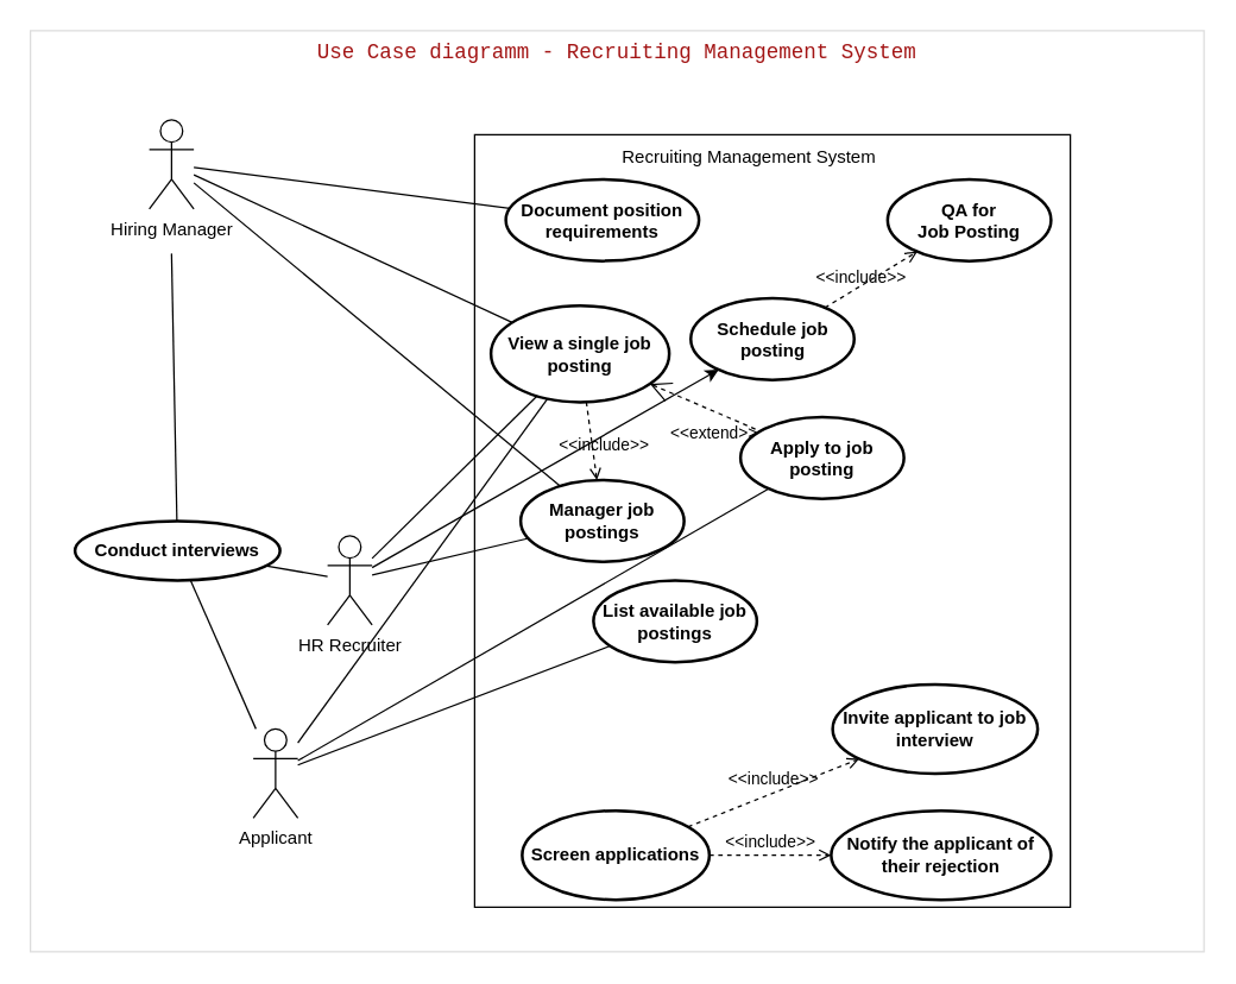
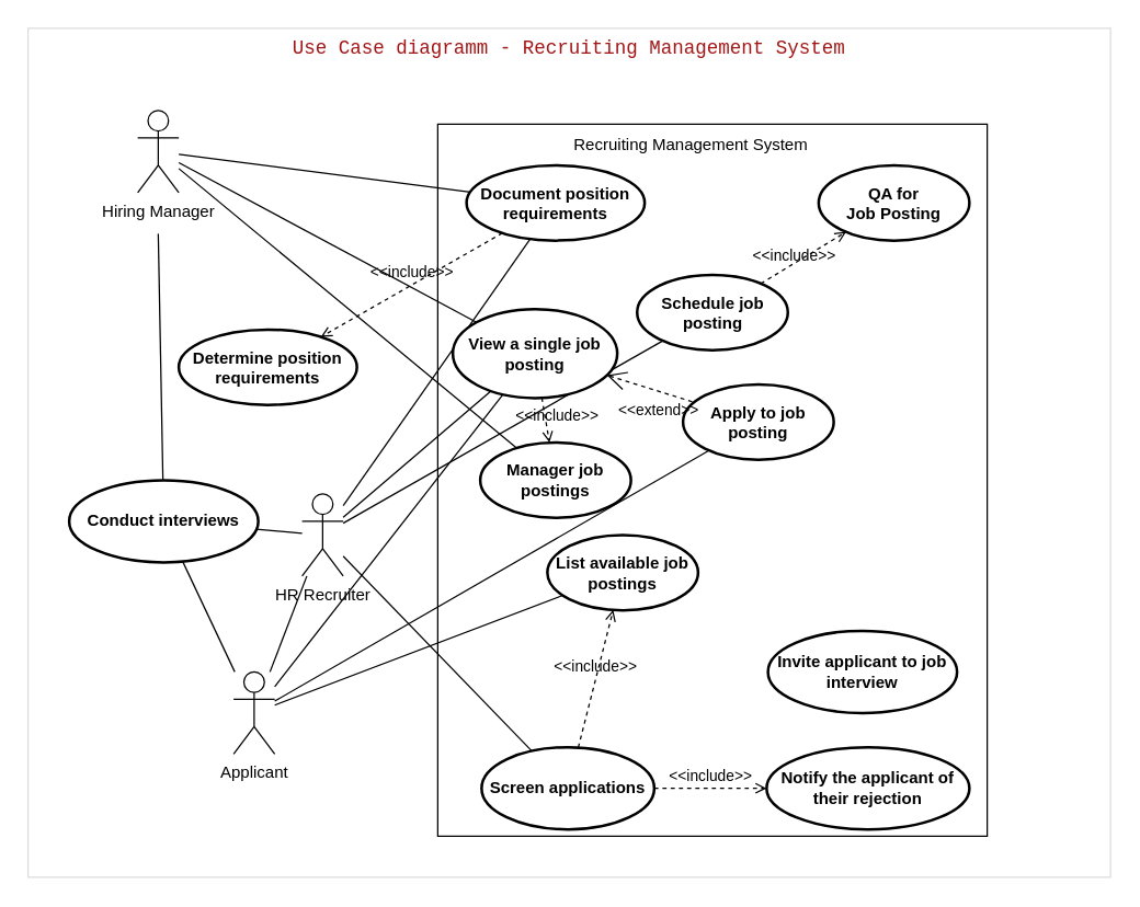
+ <mxCell id="17" value="&amp;lt;&amp;lt;include&amp;gt;&amp;gt;" style="edgeStyle=none;html=1;endArrow=open;verticalAlign=bottom;dashed=1;labelBackgroundColor=none;rounded=0;" parent="1" source="16" target="8" edge="1"><mxGeometry width="160" relative="1" as="geometry"><mxPoint x="320" y="350" as="sourcePoint" /><mxPoint x="480" y="350" as="targetPoint" /></mxGeometry></mxCell>
- <mxCell id="27" value="View a single job posting" style="shape=ellipse;html=1;strokeWidth=2;fontStyle=1;whiteSpace=wrap;align=center;perimeter=ellipsePerimeter;" parent="1" vertex="1"><mxGeometry x="330" y="205" width="120" height="65" as="geometry" /></mxCell>
+ <mxCell id="27" value="View a single job posting" style="shape=ellipse;html=1;strokeWidth=2;fontStyle=1;whiteSpace=wrap;align=center;perimeter=ellipsePerimeter;" parent="1" vertex="1"><mxGeometry x="330" y="225" width="120" height="65" as="geometry" /></mxCell>
- <mxCell id="5" value="" style="endArrow=classic;html=1;rounded=0;" parent="1" source="23" target="14" edge="1"><mxGeometry width="50" height="50" relative="1" as="geometry"><mxPoint x="489" y="350" as="sourcePoint" /><mxPoint x="539" y="300" as="targetPoint" /></mxGeometry></mxCell>
+ <mxCell id="5" value="" style="endArrow=none;html=1;rounded=0;" parent="1" source="23" target="14" edge="1"><mxGeometry width="50" height="50" relative="1" as="geometry"><mxPoint x="489" y="350" as="sourcePoint" /><mxPoint x="539" y="300" as="targetPoint" /></mxGeometry></mxCell>
+ <mxCell id="8" value="Determine position requirements" style="shape=ellipse;html=1;strokeWidth=2;fontStyle=1;whiteSpace=wrap;align=center;perimeter=ellipsePerimeter;" parent="1" vertex="1"><mxGeometry x="130" y="240" width="130" height="55" as="geometry" /></mxCell>
+ <mxCell id="6" value="" style="endArrow=none;html=1;rounded=0;" parent="1" source="23" target="16" edge="1"><mxGeometry width="50" height="50" relative="1" as="geometry"><mxPoint x="229" y="203" as="sourcePoint" /><mxPoint x="374" y="236" as="targetPoint" /></mxGeometry></mxCell>
- <mxCell id="7" value="" style="endArrow=none;html=1;rounded=0;" parent="1" source="23" target="40" edge="1"><mxGeometry width="50" height="50" relative="1" as="geometry"><mxPoint x="229" y="206" as="sourcePoint" /><mxPoint x="442" y="295" as="targetPoint" /></mxGeometry></mxCell>
+ <mxCell id="7" value="" style="endArrow=none;html=1;rounded=0;" parent="1" source="23" target="22" edge="1"><mxGeometry width="50" height="50" relative="1" as="geometry"><mxPoint x="229" y="206" as="sourcePoint" /><mxPoint x="442" y="295" as="targetPoint" /></mxGeometry></mxCell>
- <mxCell id="9" value="Conduct interviews " style="shape=ellipse;html=1;strokeWidth=2;fontStyle=1;whiteSpace=wrap;align=center;perimeter=ellipsePerimeter;" parent="1" vertex="1"><mxGeometry x="50" y="350" width="138" height="40" as="geometry" /></mxCell>
+ <mxCell id="9" value="Conduct interviews " style="shape=ellipse;html=1;strokeWidth=2;fontStyle=1;whiteSpace=wrap;align=center;perimeter=ellipsePerimeter;" parent="1" vertex="1"><mxGeometry x="50" y="350" width="138" height="60" as="geometry" /></mxCell>
+ <mxCell id="24" value="" style="endArrow=none;html=1;rounded=0;" parent="1" source="23" target="30" edge="1"><mxGeometry width="50" height="50" relative="1" as="geometry"><mxPoint x="229" y="199" as="sourcePoint" /><mxPoint x="369" y="191" as="targetPoint" /></mxGeometry></mxCell>
- <mxCell id="35" value="&amp;lt;&amp;lt;include&amp;gt;&amp;gt;" style="edgeStyle=none;html=1;endArrow=open;verticalAlign=bottom;dashed=1;labelBackgroundColor=none;rounded=0;" parent="1" source="30" target="34" edge="1"><mxGeometry width="160" relative="1" as="geometry"><mxPoint x="320" y="350" as="sourcePoint" /><mxPoint x="480" y="350" as="targetPoint" /></mxGeometry></mxCell>
+ <mxCell id="35" value="&amp;lt;&amp;lt;include&amp;gt;&amp;gt;" style="edgeStyle=none;html=1;endArrow=open;verticalAlign=bottom;dashed=1;labelBackgroundColor=none;rounded=0;" parent="1" source="30" target="38" edge="1"><mxGeometry width="160" relative="1" as="geometry"><mxPoint x="320" y="350" as="sourcePoint" /><mxPoint x="480" y="350" as="targetPoint" /></mxGeometry></mxCell>
